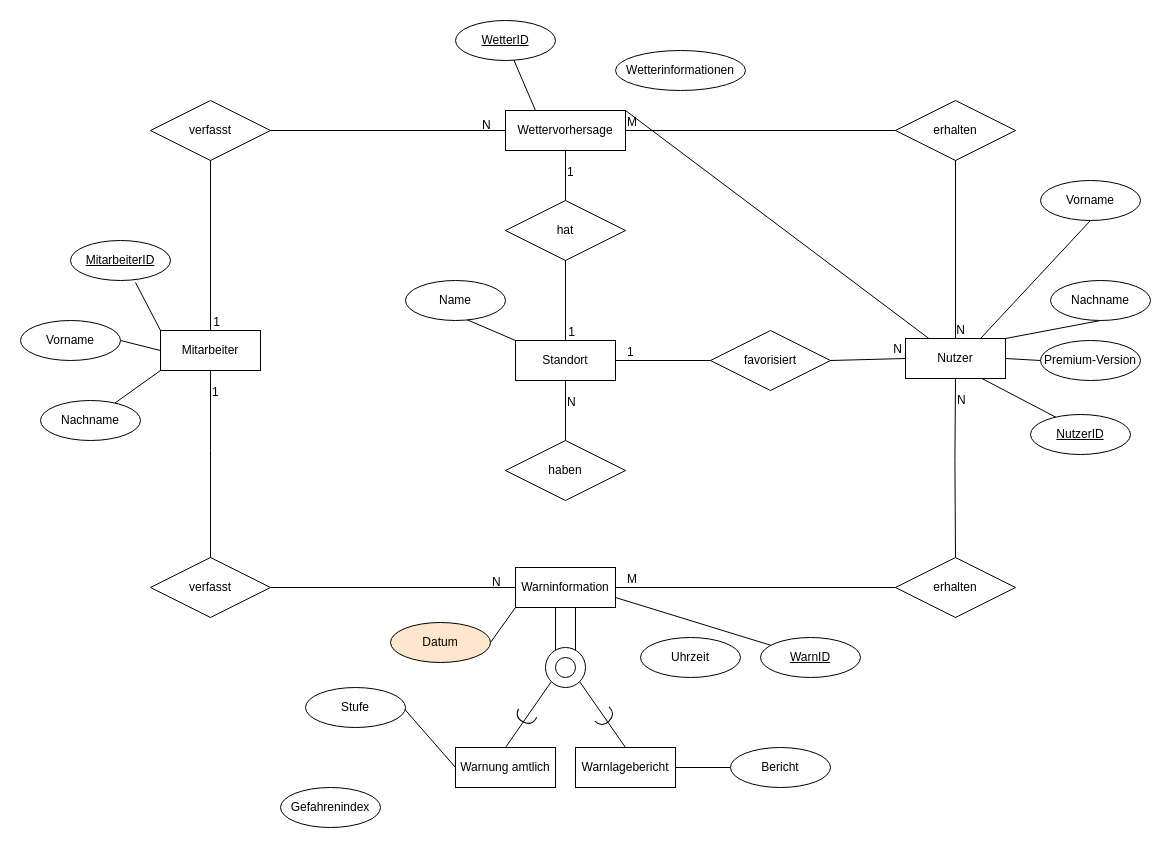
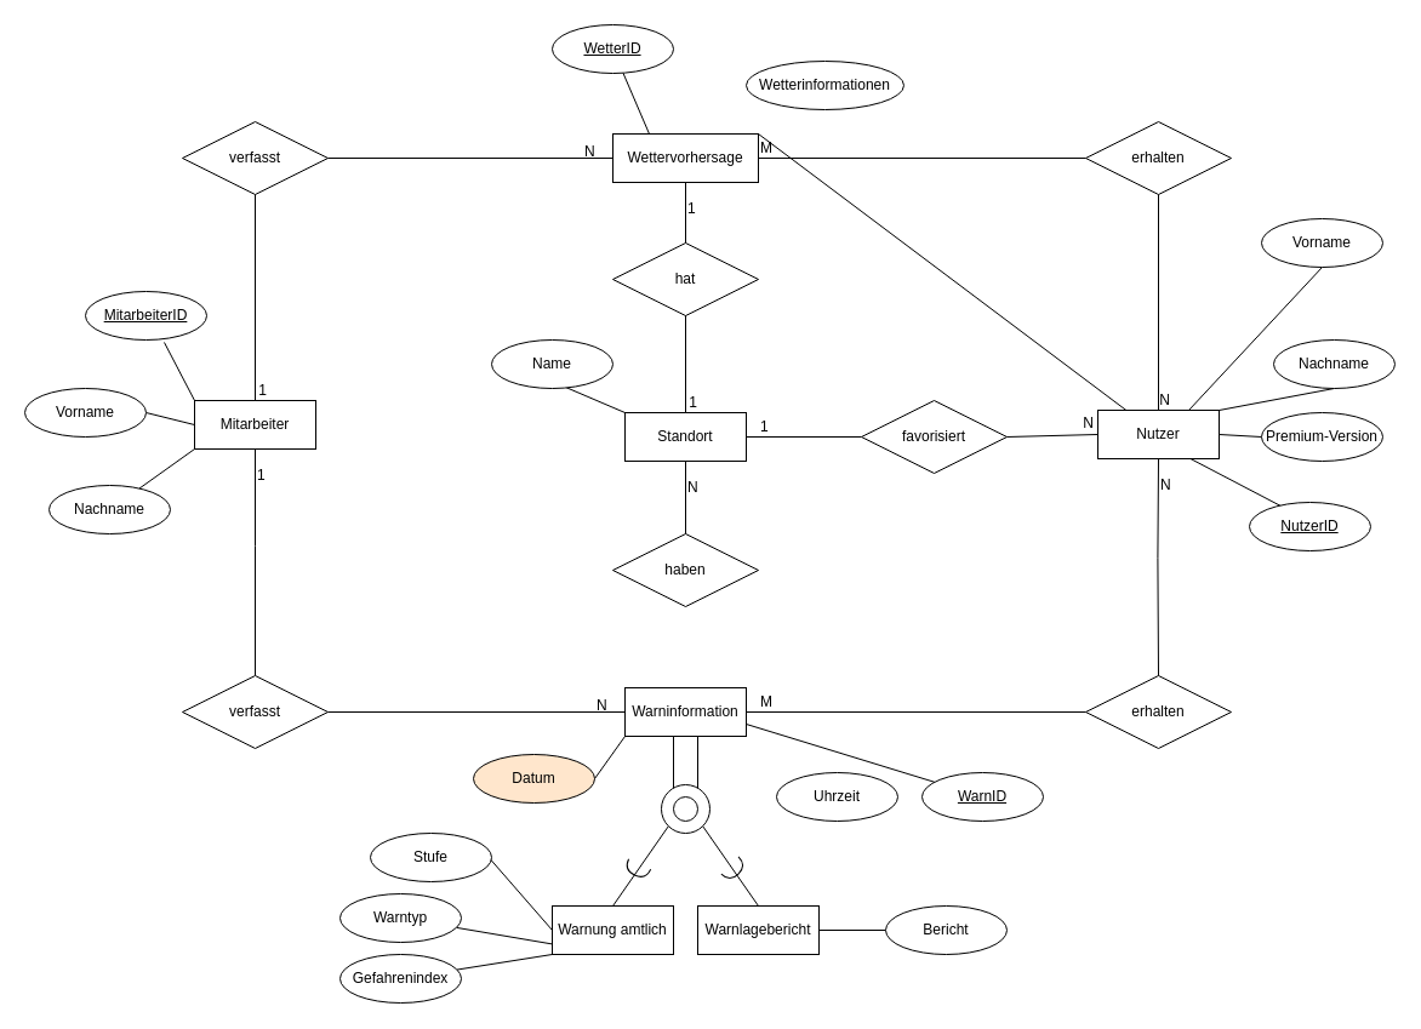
+ <mxCell id="51" value="Warntyp" style="ellipse;whiteSpace=wrap;html=1;align=center;" vertex="1" parent="1"><mxGeometry x="280" y="737" width="100" height="40" as="geometry" /></mxCell>
+ <mxCell id="22" style="edgeStyle=none;rounded=0;orthogonalLoop=1;jettySize=auto;html=1;exitX=0.5;exitY=1;exitDx=0;exitDy=0;strokeColor=default;fontFamily=Helvetica;fontSize=12;fontColor=default;startArrow=none;startFill=0;endArrow=none;endFill=0;" edge="1" parent="1" source="25" target="51"><mxGeometry relative="1" as="geometry" /></mxCell>
+ <mxCell id="24" style="edgeStyle=none;rounded=0;orthogonalLoop=1;jettySize=auto;html=1;exitX=0;exitY=1;exitDx=0;exitDy=0;strokeColor=default;fontFamily=Helvetica;fontSize=12;fontColor=default;startArrow=none;startFill=0;endArrow=none;endFill=0;" edge="1" parent="1" source="25" target="49"><mxGeometry relative="1" as="geometry" /></mxCell>
